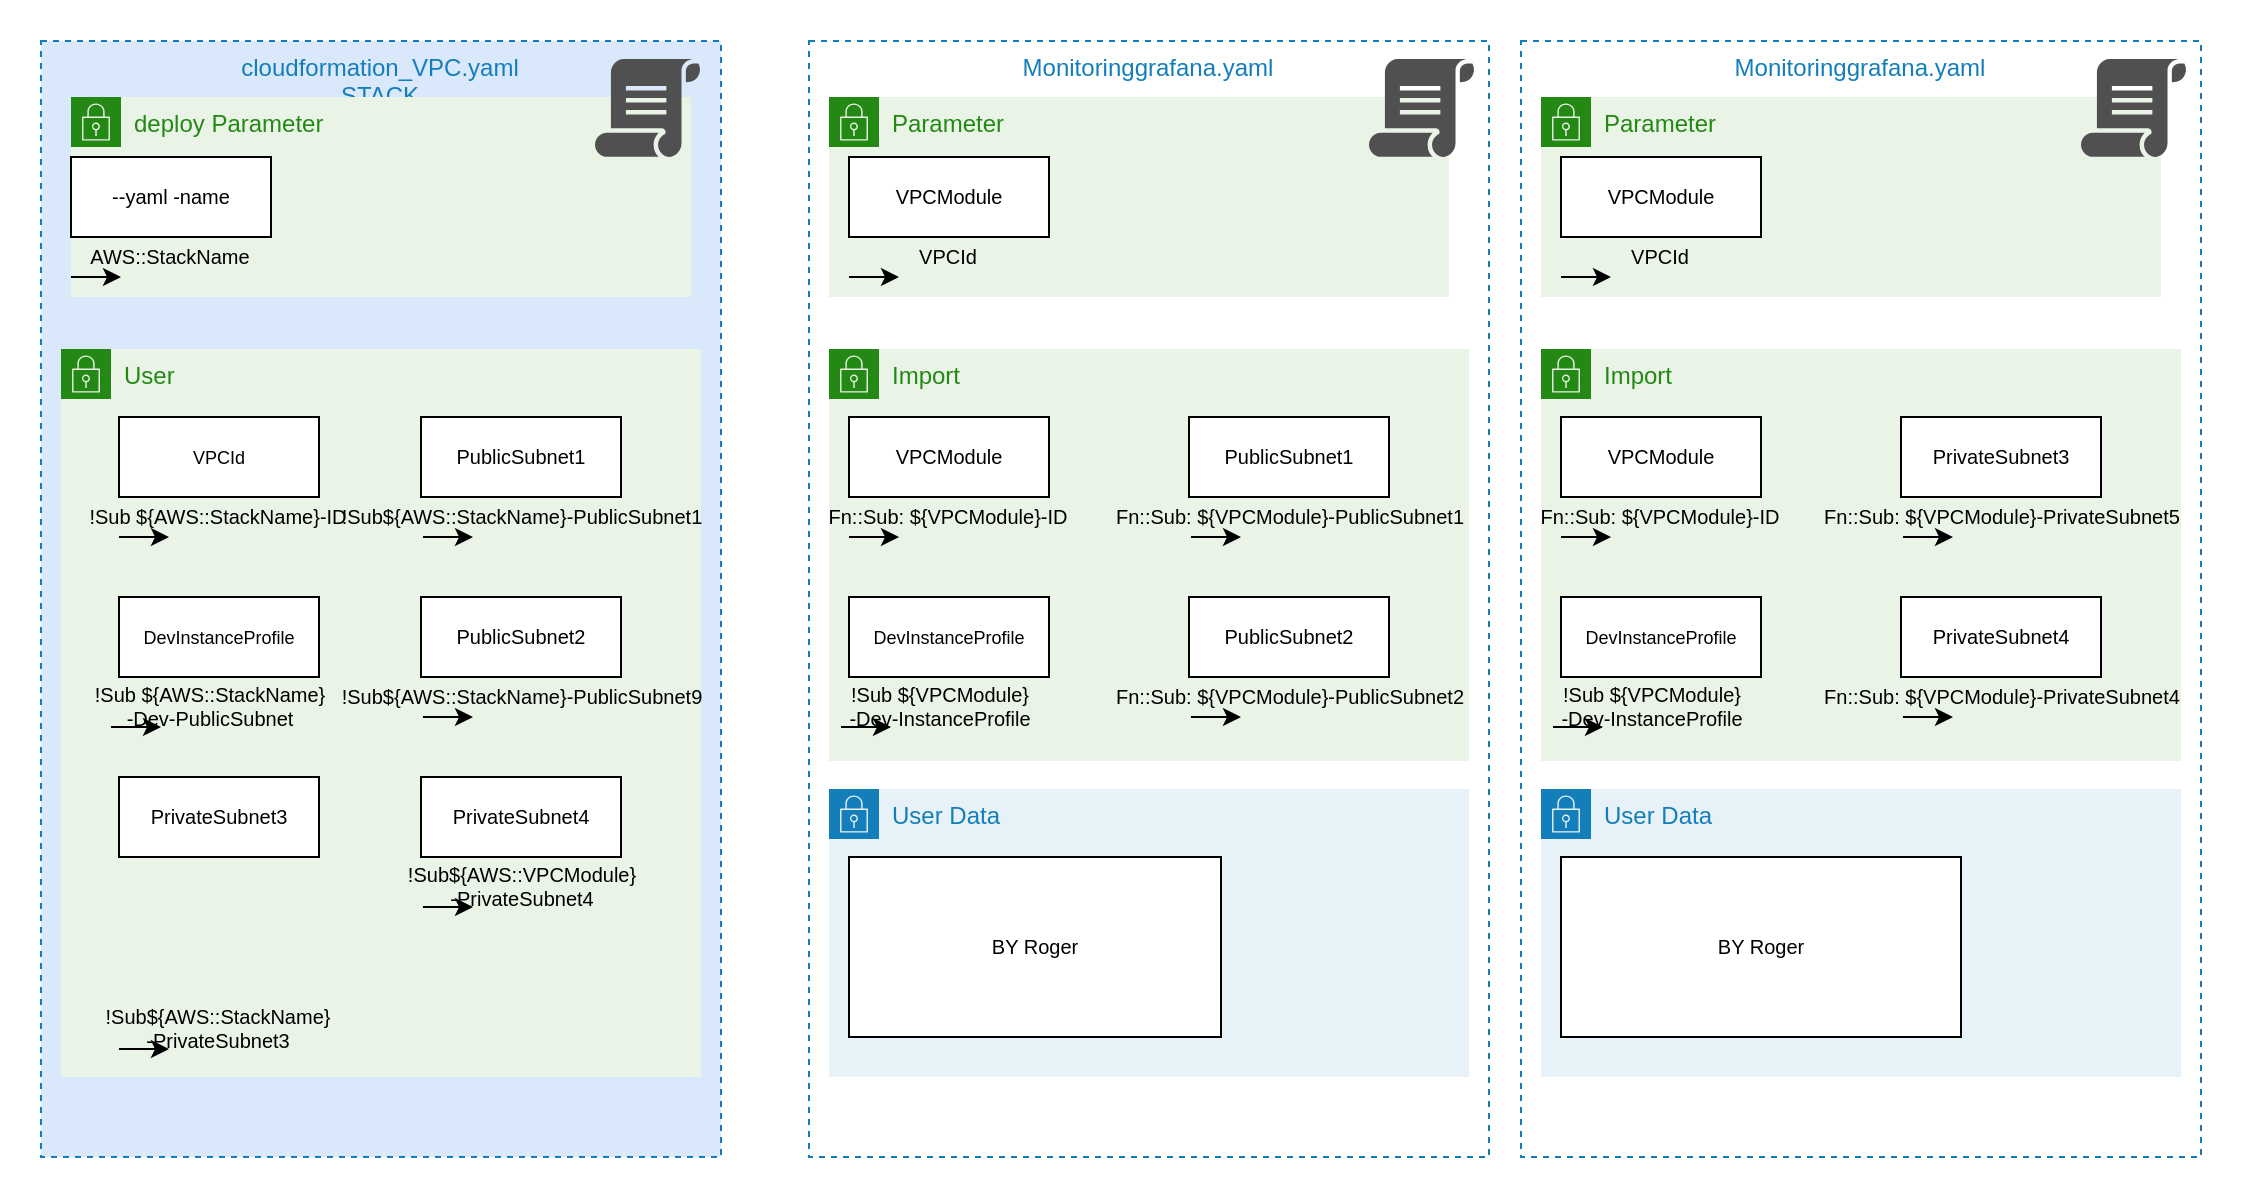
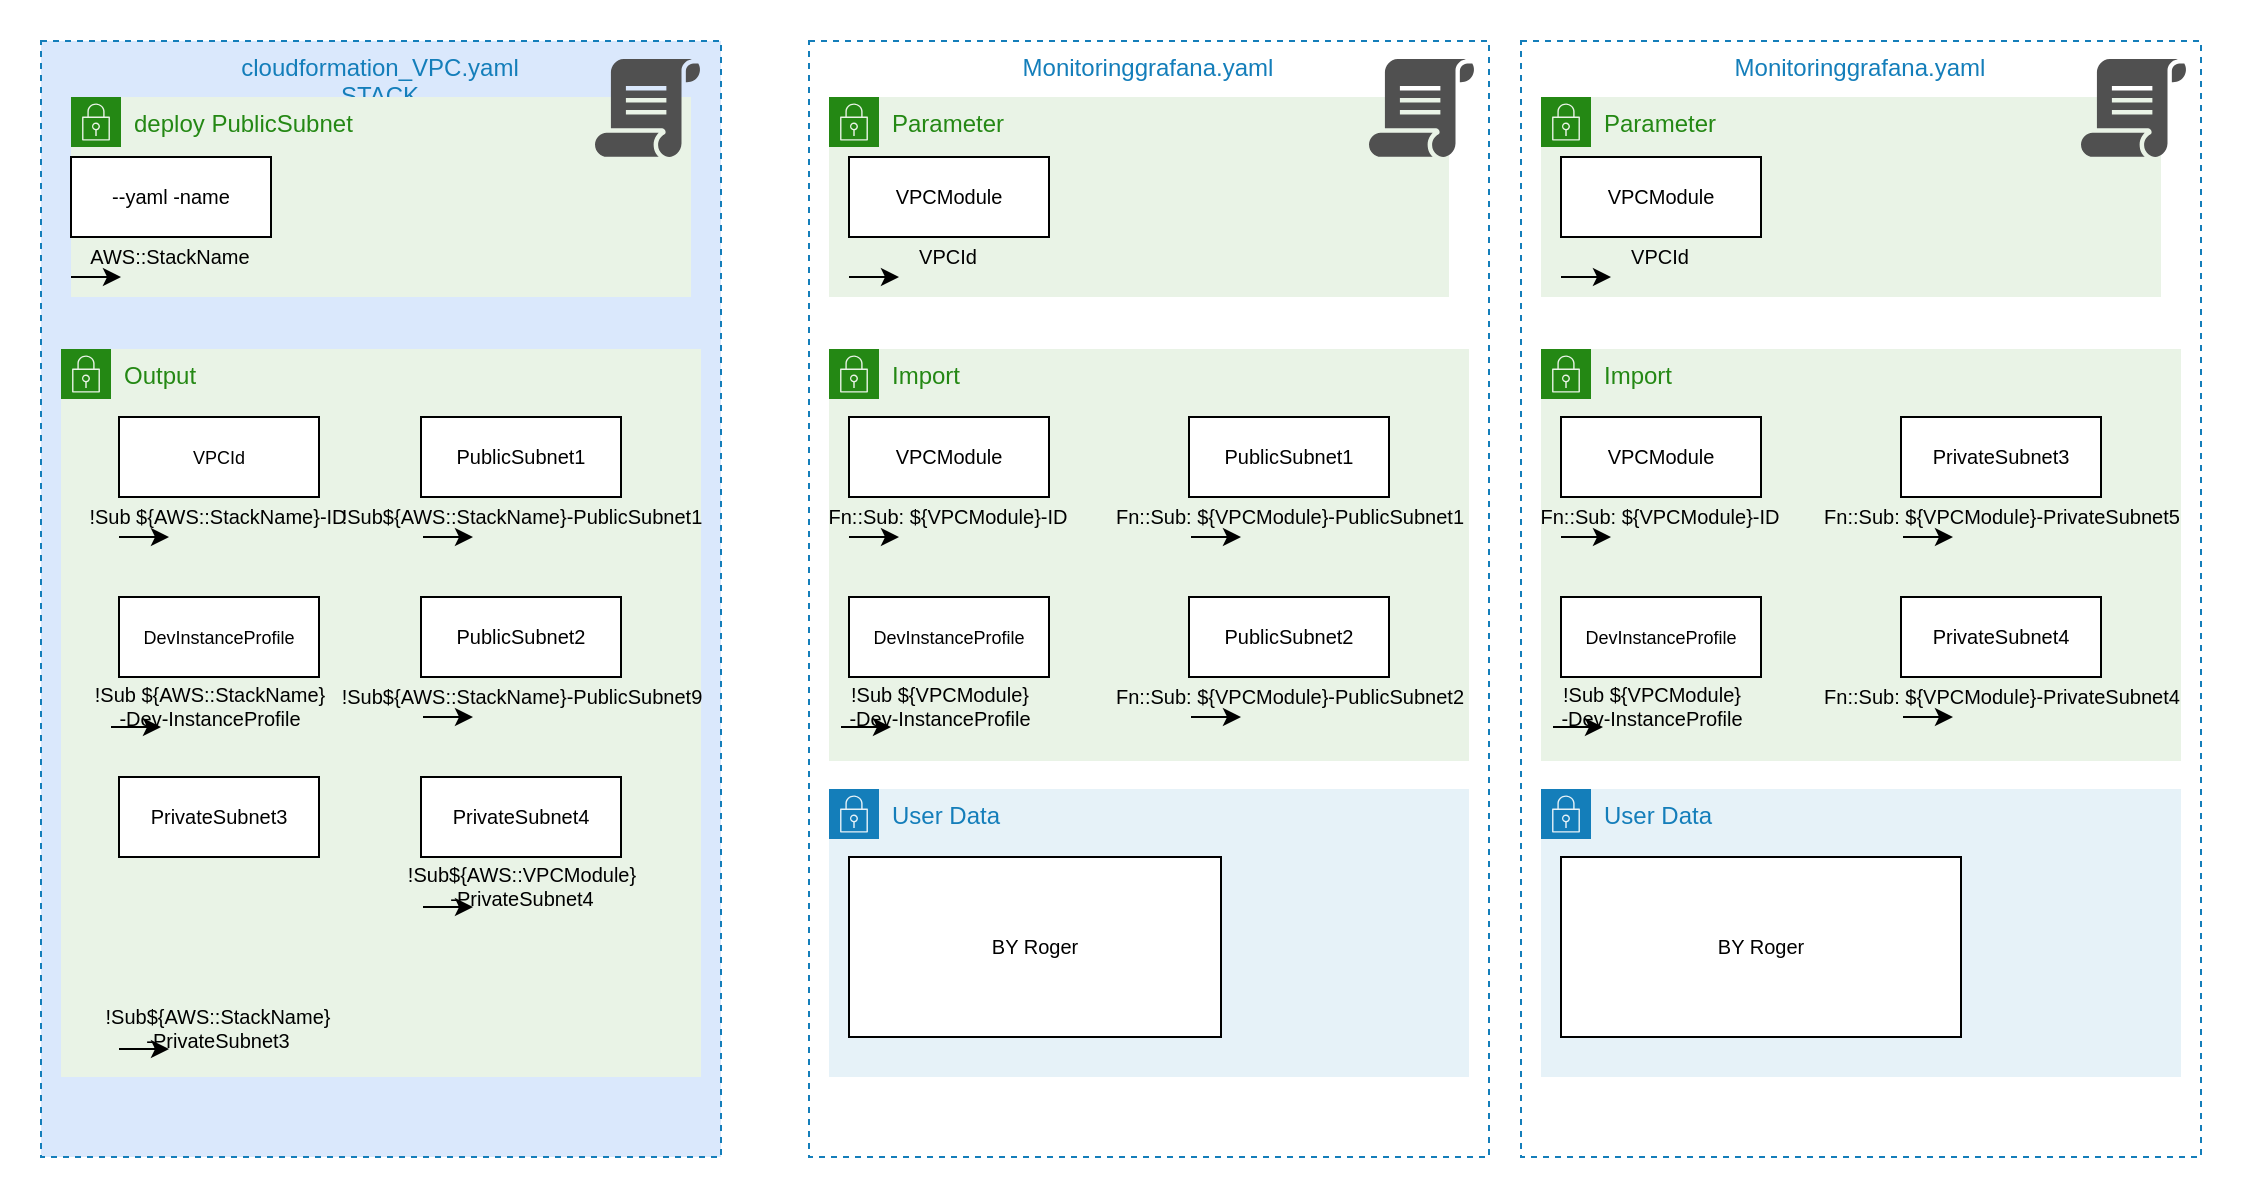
- <mxCell id="36" value="deploy Parameter" style="points=[[0,0],[0.25,0],[0.5,0],[0.75,0],[1,0],[1,0.25],[1,0.5],[1,0.75],[1,1],[0.75,1],[0.5,1],[0.25,1],[0,1],[0,0.75],[0,0.5],[0,0.25]];outlineConnect=0;gradientColor=none;html=1;whiteSpace=wrap;fontSize=12;fontStyle=0;shape=mxgraph.aws4.group;grIcon=mxgraph.aws4.group_security_group;grStroke=0;strokeColor=#248814;fillColor=#E9F3E6;verticalAlign=top;align=left;spacingLeft=30;fontColor=#248814;dashed=0;shadow=0;" vertex="1" parent="1"><mxGeometry x="35" y="48" width="310" height="100" as="geometry" /></mxCell>
+ <mxCell id="36" value="deploy PublicSubnet" style="points=[[0,0],[0.25,0],[0.5,0],[0.75,0],[1,0],[1,0.25],[1,0.5],[1,0.75],[1,1],[0.75,1],[0.5,1],[0.25,1],[0,1],[0,0.75],[0,0.5],[0,0.25]];outlineConnect=0;gradientColor=none;html=1;whiteSpace=wrap;fontSize=12;fontStyle=0;shape=mxgraph.aws4.group;grIcon=mxgraph.aws4.group_security_group;grStroke=0;strokeColor=#248814;fillColor=#E9F3E6;verticalAlign=top;align=left;spacingLeft=30;fontColor=#248814;dashed=0;shadow=0;" vertex="1" parent="1"><mxGeometry x="35" y="48" width="310" height="100" as="geometry" /></mxCell>
- <mxCell id="5" value="User" style="points=[[0,0],[0.25,0],[0.5,0],[0.75,0],[1,0],[1,0.25],[1,0.5],[1,0.75],[1,1],[0.75,1],[0.5,1],[0.25,1],[0,1],[0,0.75],[0,0.5],[0,0.25]];outlineConnect=0;gradientColor=none;html=1;whiteSpace=wrap;fontSize=12;fontStyle=0;shape=mxgraph.aws4.group;grIcon=mxgraph.aws4.group_security_group;grStroke=0;strokeColor=#248814;fillColor=#E9F3E6;verticalAlign=top;align=left;spacingLeft=30;fontColor=#248814;dashed=0;" parent="1" vertex="1"><mxGeometry x="30" y="174" width="320" height="364" as="geometry" /></mxCell>
+ <mxCell id="5" value="Output" style="points=[[0,0],[0.25,0],[0.5,0],[0.75,0],[1,0],[1,0.25],[1,0.5],[1,0.75],[1,1],[0.75,1],[0.5,1],[0.25,1],[0,1],[0,0.75],[0,0.5],[0,0.25]];outlineConnect=0;gradientColor=none;html=1;whiteSpace=wrap;fontSize=12;fontStyle=0;shape=mxgraph.aws4.group;grIcon=mxgraph.aws4.group_security_group;grStroke=0;strokeColor=#248814;fillColor=#E9F3E6;verticalAlign=top;align=left;spacingLeft=30;fontColor=#248814;dashed=0;" parent="1" vertex="1"><mxGeometry x="30" y="174" width="320" height="364" as="geometry" /></mxCell>
- <mxCell id="9" value="!Sub ${AWS::StackName}&#10;-Dev-PublicSubnet" style="text;verticalAlign=middle;align=center;fontSize=10;" parent="8" vertex="1"><mxGeometry x="-4" y="45" width="100" height="20" as="geometry" /></mxCell>
+ <mxCell id="9" value="!Sub ${AWS::StackName}&#10;-Dev-InstanceProfile" style="text;verticalAlign=middle;align=center;fontSize=10;" parent="8" vertex="1"><mxGeometry x="-4" y="45" width="100" height="20" as="geometry" /></mxCell>
